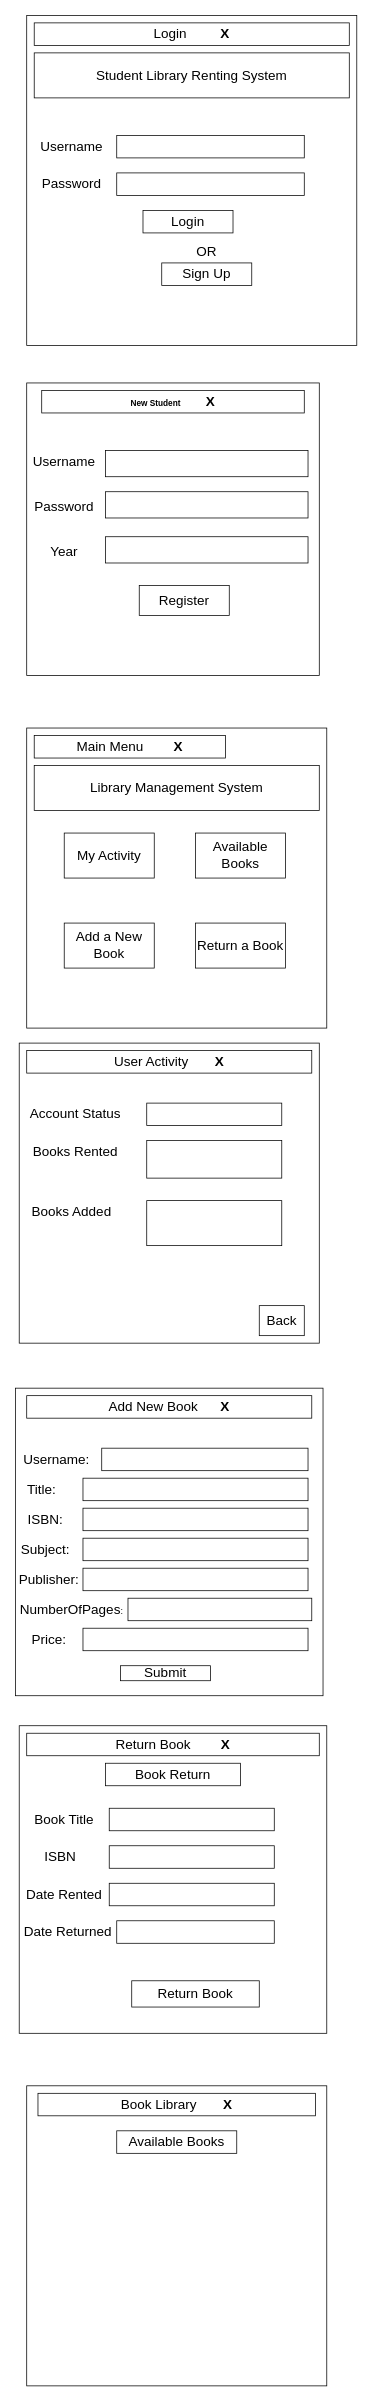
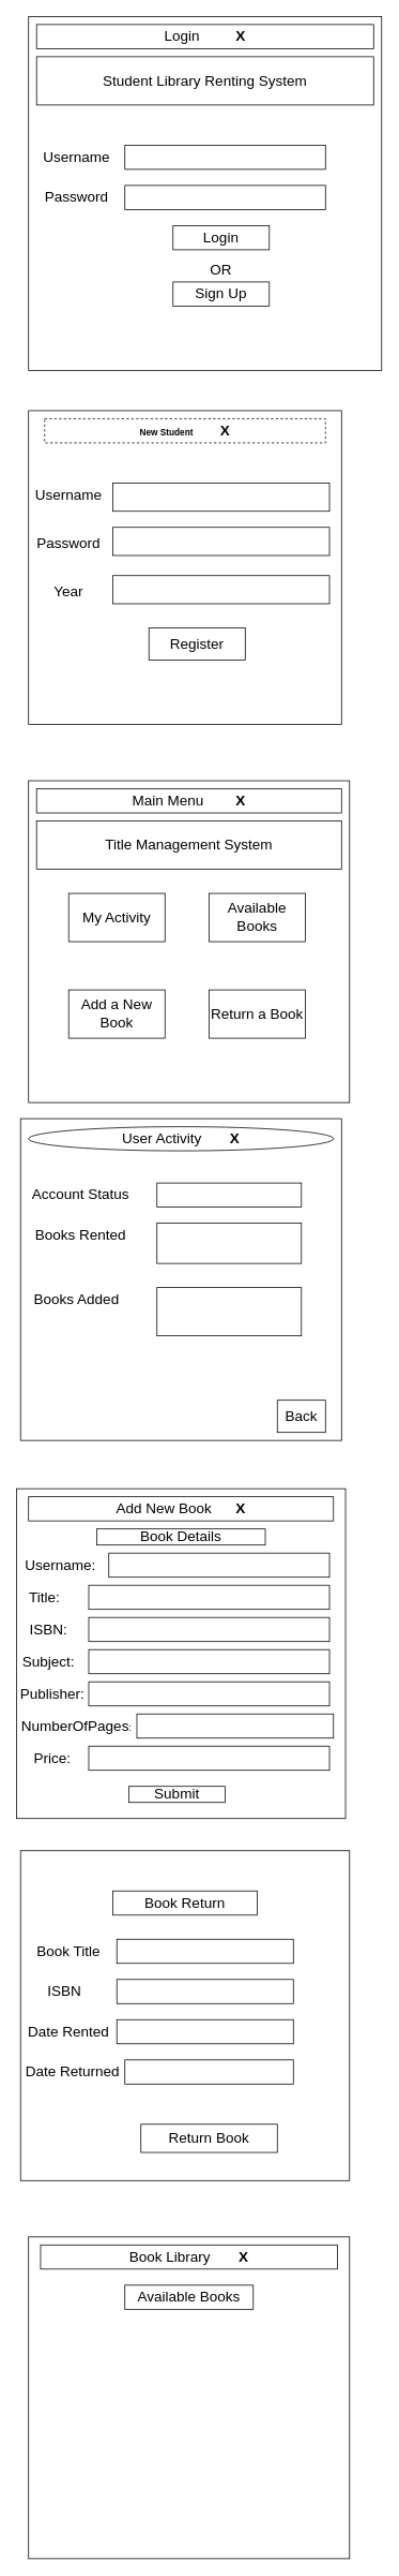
- <mxCell id="5" value="Login" style="rounded=0;whiteSpace=wrap;html=1;fontSize=18;" vertex="1" parent="1"><mxGeometry x="190" y="280" width="120" height="30" as="geometry" /></mxCell>
+ <mxCell id="5" value="Login" style="rounded=0;whiteSpace=wrap;html=1;fontSize=18;" vertex="1" parent="1"><mxGeometry x="215" y="280" width="120" height="30" as="geometry" /></mxCell>
- <mxCell id="13" value="&lt;b style=&quot;font-size: 11px&quot;&gt;New Student&lt;/b&gt;&lt;span style=&quot;white-space: pre&quot;&gt;&lt;b style=&quot;font-size: 11px&quot;&gt; &lt;/b&gt;&lt;span style=&quot;white-space: pre&quot;&gt;&lt;b style=&quot;font-size: 11px&quot;&gt; &lt;/b&gt;&lt;span style=&quot;white-space: pre&quot;&gt;&lt;b style=&quot;font-size: 11px&quot;&gt; &lt;/b&gt;&lt;span style=&quot;white-space: pre&quot;&gt;&lt;b style=&quot;font-size: 11px&quot;&gt; &lt;/b&gt;&lt;span style=&quot;white-space: pre&quot;&gt;&lt;b style=&quot;font-size: 11px&quot;&gt; &lt;/b&gt;&lt;span style=&quot;white-space: pre&quot;&gt;&lt;b style=&quot;font-size: 11px&quot;&gt; &lt;/b&gt;&lt;span style=&quot;white-space: pre&quot;&gt;&lt;b style=&quot;font-size: 11px&quot;&gt; &lt;/b&gt;&lt;span style=&quot;white-space: pre&quot;&gt;&lt;b style=&quot;font-size: 11px&quot;&gt; &lt;/b&gt;&lt;span style=&quot;white-space: pre&quot;&gt;&lt;b style=&quot;font-size: 11px&quot;&gt; &lt;/b&gt;&lt;span style=&quot;white-space: pre&quot;&gt;&lt;b style=&quot;font-size: 11px&quot;&gt; &lt;/b&gt;&lt;span style=&quot;white-space: pre&quot;&gt;&lt;b&gt;&lt;span style=&quot;font-size: 11px&quot;&gt; &lt;/span&gt;&lt;font style=&quot;font-size: 18px&quot;&gt;X&lt;/font&gt;&lt;/b&gt;&lt;/span&gt;&lt;/span&gt;&lt;/span&gt;&lt;/span&gt;&lt;/span&gt;&lt;/span&gt;&lt;/span&gt;&lt;/span&gt;&lt;/span&gt;&lt;/span&gt;&lt;/span&gt;" style="rounded=0;whiteSpace=wrap;html=1;fontSize=18;" vertex="1" parent="1"><mxGeometry x="55" y="520" width="350" height="30" as="geometry" /></mxCell>
+ <mxCell id="13" value="&lt;b style=&quot;font-size: 11px&quot;&gt;New Student&lt;/b&gt;&lt;span style=&quot;white-space: pre&quot;&gt;&lt;b style=&quot;font-size: 11px&quot;&gt; &lt;/b&gt;&lt;span style=&quot;white-space: pre&quot;&gt;&lt;b style=&quot;font-size: 11px&quot;&gt; &lt;/b&gt;&lt;span style=&quot;white-space: pre&quot;&gt;&lt;b style=&quot;font-size: 11px&quot;&gt; &lt;/b&gt;&lt;span style=&quot;white-space: pre&quot;&gt;&lt;b style=&quot;font-size: 11px&quot;&gt; &lt;/b&gt;&lt;span style=&quot;white-space: pre&quot;&gt;&lt;b style=&quot;font-size: 11px&quot;&gt; &lt;/b&gt;&lt;span style=&quot;white-space: pre&quot;&gt;&lt;b style=&quot;font-size: 11px&quot;&gt; &lt;/b&gt;&lt;span style=&quot;white-space: pre&quot;&gt;&lt;b style=&quot;font-size: 11px&quot;&gt; &lt;/b&gt;&lt;span style=&quot;white-space: pre&quot;&gt;&lt;b style=&quot;font-size: 11px&quot;&gt; &lt;/b&gt;&lt;span style=&quot;white-space: pre&quot;&gt;&lt;b style=&quot;font-size: 11px&quot;&gt; &lt;/b&gt;&lt;span style=&quot;white-space: pre&quot;&gt;&lt;b style=&quot;font-size: 11px&quot;&gt; &lt;/b&gt;&lt;span style=&quot;white-space: pre&quot;&gt;&lt;b&gt;&lt;span style=&quot;font-size: 11px&quot;&gt; &lt;/span&gt;&lt;font style=&quot;font-size: 18px&quot;&gt;X&lt;/font&gt;&lt;/b&gt;&lt;/span&gt;&lt;/span&gt;&lt;/span&gt;&lt;/span&gt;&lt;/span&gt;&lt;/span&gt;&lt;/span&gt;&lt;/span&gt;&lt;/span&gt;&lt;/span&gt;&lt;/span&gt;" style="rounded=0;whiteSpace=wrap;html=1;fontSize=18;dashed=1;" vertex="1" parent="1"><mxGeometry x="55" y="520" width="350" height="30" as="geometry" /></mxCell>
- <mxCell id="22" value="Main Menu&amp;nbsp;&lt;span style=&quot;white-space: pre&quot;&gt; &lt;span style=&quot;white-space: pre&quot;&gt; &lt;span style=&quot;white-space: pre&quot;&gt; &lt;span style=&quot;white-space: pre&quot;&gt; &lt;span style=&quot;white-space: pre&quot;&gt; &lt;span style=&quot;white-space: pre&quot;&gt; &lt;span style=&quot;white-space: pre&quot;&gt; &lt;b&gt;X&lt;/b&gt;&lt;/span&gt;&lt;/span&gt;&lt;/span&gt;&lt;/span&gt;&lt;/span&gt;&lt;/span&gt;&lt;/span&gt;" style="rounded=0;whiteSpace=wrap;html=1;fontSize=18;" vertex="1" parent="1"><mxGeometry x="45" y="980" width="255" height="30" as="geometry" /></mxCell>
+ <mxCell id="22" value="Main Menu&amp;nbsp;&lt;span style=&quot;white-space: pre&quot;&gt; &lt;span style=&quot;white-space: pre&quot;&gt; &lt;span style=&quot;white-space: pre&quot;&gt; &lt;span style=&quot;white-space: pre&quot;&gt; &lt;span style=&quot;white-space: pre&quot;&gt; &lt;span style=&quot;white-space: pre&quot;&gt; &lt;span style=&quot;white-space: pre&quot;&gt; &lt;b&gt;X&lt;/b&gt;&lt;/span&gt;&lt;/span&gt;&lt;/span&gt;&lt;/span&gt;&lt;/span&gt;&lt;/span&gt;&lt;/span&gt;" style="rounded=0;whiteSpace=wrap;html=1;fontSize=18;" vertex="1" parent="1"><mxGeometry x="45" y="980" width="380" height="30" as="geometry" /></mxCell>
- <mxCell id="27" value="Library Management System" style="rounded=0;whiteSpace=wrap;html=1;fontSize=18;" vertex="1" parent="1"><mxGeometry x="45" y="1020" width="380" height="60" as="geometry" /></mxCell>
+ <mxCell id="27" value="Title Management System" style="rounded=0;whiteSpace=wrap;html=1;fontSize=18;" vertex="1" parent="1"><mxGeometry x="45" y="1020" width="380" height="60" as="geometry" /></mxCell>
- <mxCell id="29" value="User Activity&lt;span style=&quot;white-space: pre&quot;&gt; &lt;span style=&quot;white-space: pre&quot;&gt; &lt;span style=&quot;white-space: pre&quot;&gt; &lt;span style=&quot;white-space: pre&quot;&gt; &lt;span style=&quot;white-space: pre&quot;&gt; &lt;span style=&quot;white-space: pre&quot;&gt; &lt;span style=&quot;white-space: pre&quot;&gt; &lt;b&gt;X&lt;/b&gt;&lt;/span&gt;&lt;/span&gt;&lt;/span&gt;&lt;/span&gt;&lt;/span&gt;&lt;/span&gt;&lt;/span&gt;" style="rounded=0;whiteSpace=wrap;html=1;fontSize=18;" vertex="1" parent="1"><mxGeometry x="35" y="1400" width="380" height="30" as="geometry" /></mxCell>
+ <mxCell id="29" value="User Activity&lt;span style=&quot;white-space: pre&quot;&gt; &lt;span style=&quot;white-space: pre&quot;&gt; &lt;span style=&quot;white-space: pre&quot;&gt; &lt;span style=&quot;white-space: pre&quot;&gt; &lt;span style=&quot;white-space: pre&quot;&gt; &lt;span style=&quot;white-space: pre&quot;&gt; &lt;span style=&quot;white-space: pre&quot;&gt; &lt;b&gt;X&lt;/b&gt;&lt;/span&gt;&lt;/span&gt;&lt;/span&gt;&lt;/span&gt;&lt;/span&gt;&lt;/span&gt;&lt;/span&gt;" style="ellipse;whiteSpace=wrap;html=1;fontSize=18;" vertex="1" parent="1"><mxGeometry x="35" y="1400" width="380" height="30" as="geometry" /></mxCell>
+ <mxCell id="39" value="Book Details" style="rounded=0;whiteSpace=wrap;html=1;fontSize=18;" vertex="1" parent="1"><mxGeometry x="120" y="1900" width="210" height="20" as="geometry" /></mxCell>
- <mxCell id="56" value="Return Book&amp;nbsp;&lt;span style=&quot;white-space: pre&quot;&gt; &lt;span style=&quot;white-space: pre&quot;&gt; &lt;span style=&quot;white-space: pre&quot;&gt; &lt;span style=&quot;white-space: pre&quot;&gt; &lt;span style=&quot;white-space: pre&quot;&gt; &lt;span style=&quot;white-space: pre&quot;&gt; &lt;span style=&quot;white-space: pre&quot;&gt; &lt;b&gt;X&lt;/b&gt;&lt;/span&gt;&lt;/span&gt;&lt;/span&gt;&lt;/span&gt;&lt;/span&gt;&lt;/span&gt;&lt;/span&gt;" style="rounded=0;whiteSpace=wrap;html=1;fontSize=18;" vertex="1" parent="1"><mxGeometry x="35" y="2310" width="390" height="30" as="geometry" /></mxCell>
